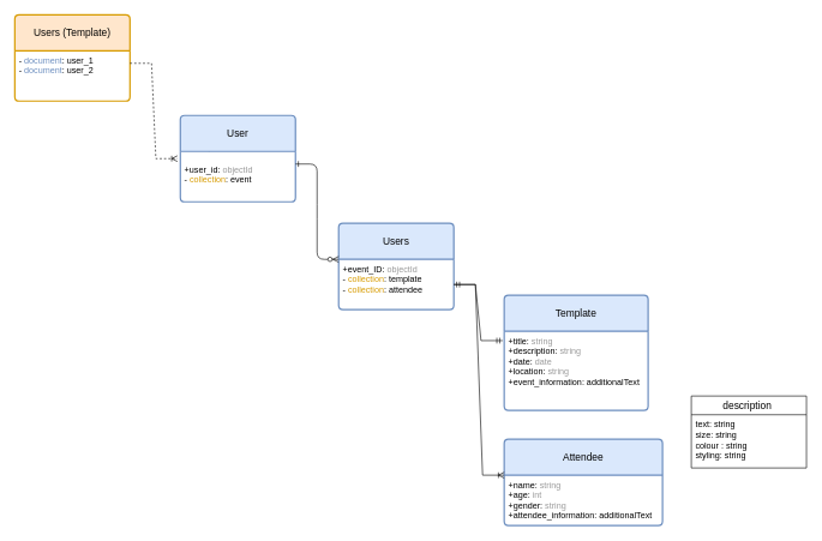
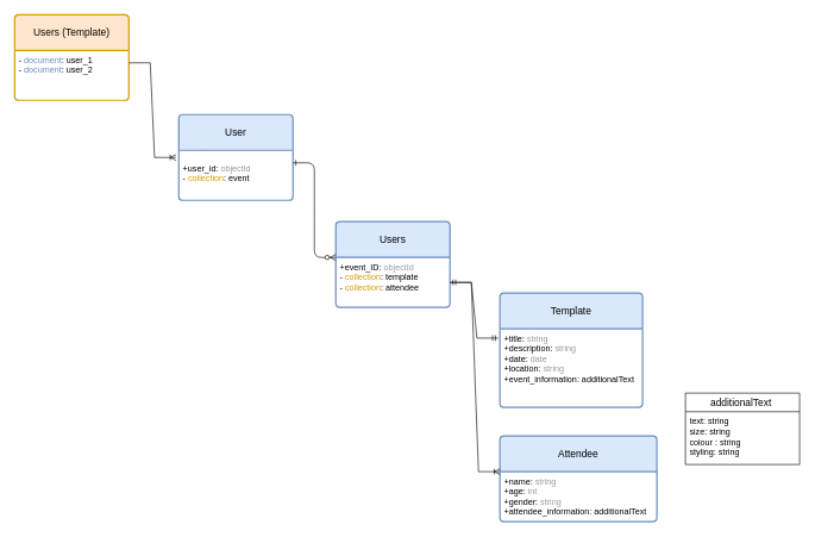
- <mxCell id="16" value="" style="edgeStyle=entityRelationEdgeStyle;fontSize=12;html=1;endArrow=ERoneToMany;rounded=0;exitX=1;exitY=0.25;exitDx=0;exitDy=0;entryX=-0.025;entryY=0.143;entryDx=0;entryDy=0;entryPerimeter=0;dashed=1;" edge="1" parent="1" source="15" target="4"><mxGeometry width="100" height="100" relative="1" as="geometry"><mxPoint x="450" y="190" as="sourcePoint" /><mxPoint x="230" y="280" as="targetPoint" /></mxGeometry></mxCell>
+ <mxCell id="16" value="" style="edgeStyle=entityRelationEdgeStyle;fontSize=12;html=1;endArrow=ERoneToMany;rounded=0;exitX=1;exitY=0.25;exitDx=0;exitDy=0;entryX=-0.025;entryY=0.143;entryDx=0;entryDy=0;entryPerimeter=0;" edge="1" parent="1" source="15" target="4"><mxGeometry width="100" height="100" relative="1" as="geometry"><mxPoint x="450" y="190" as="sourcePoint" /><mxPoint x="230" y="280" as="targetPoint" /></mxGeometry></mxCell>
- <mxCell id="17" value="description " style="swimlane;fontStyle=0;childLayout=stackLayout;horizontal=1;startSize=26;horizontalStack=0;resizeParent=1;resizeParentMax=0;resizeLast=0;collapsible=1;marginBottom=0;align=center;fontSize=14;" vertex="1" parent="1"><mxGeometry x="960" y="550" width="160" height="100" as="geometry" /></mxCell>
+ <mxCell id="17" value="additionalText " style="swimlane;fontStyle=0;childLayout=stackLayout;horizontal=1;startSize=26;horizontalStack=0;resizeParent=1;resizeParentMax=0;resizeLast=0;collapsible=1;marginBottom=0;align=center;fontSize=14;" vertex="1" parent="1"><mxGeometry x="960" y="550" width="160" height="100" as="geometry" /></mxCell>
